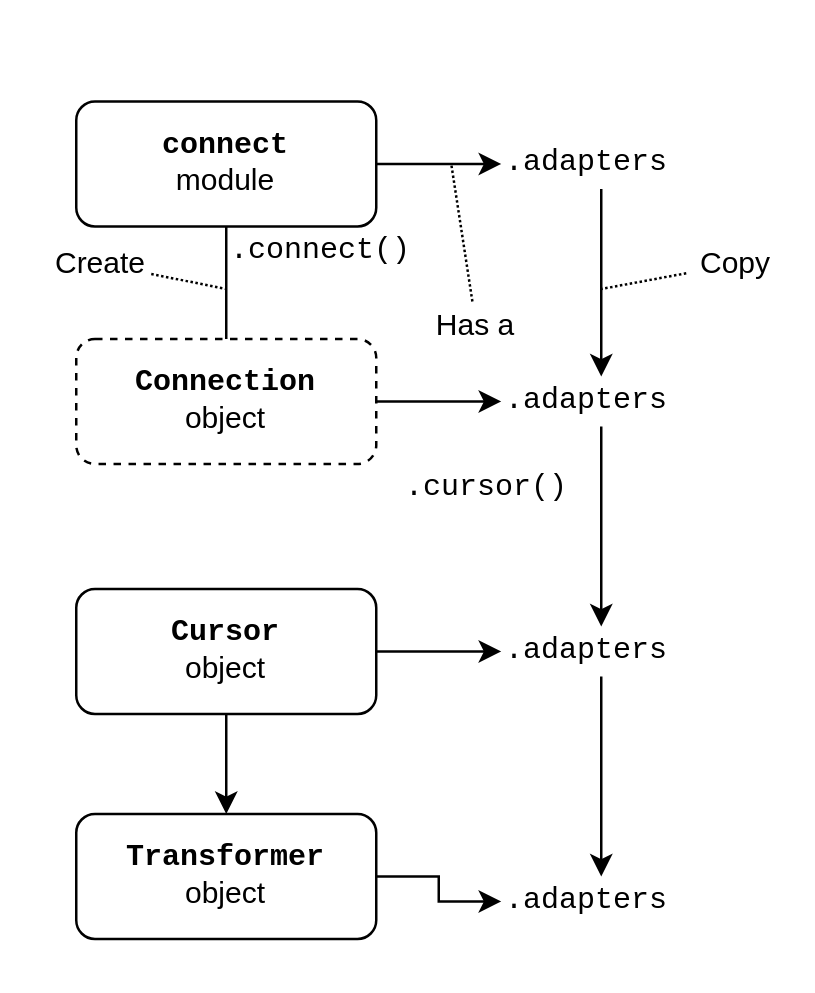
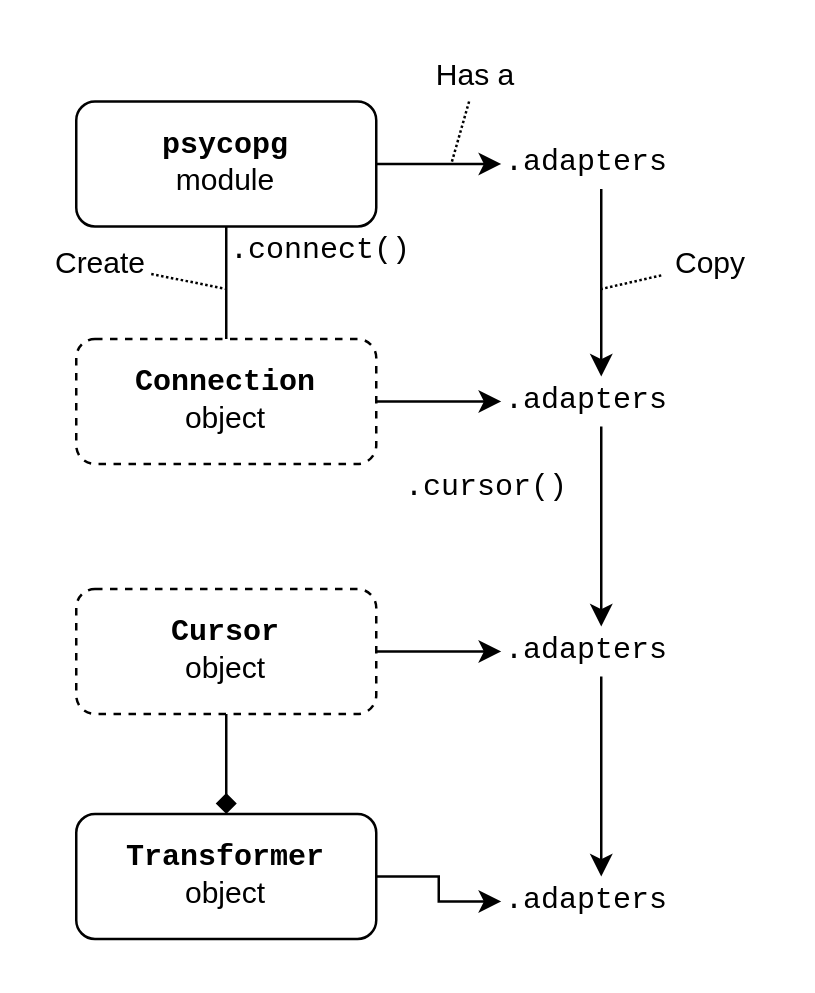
- <mxCell id="12" value="&lt;b&gt;connect&lt;/b&gt;&lt;br&gt;&lt;font face=&quot;Helvetica&quot;&gt;module&lt;/font&gt;" style="rounded=1;whiteSpace=wrap;html=1;fontFamily=Courier New;" vertex="1" parent="1"><mxGeometry x="30" y="40" width="120" height="50" as="geometry" /></mxCell>
+ <mxCell id="12" value="&lt;b&gt;psycopg&lt;/b&gt;&lt;br&gt;&lt;font face=&quot;Helvetica&quot;&gt;module&lt;/font&gt;" style="rounded=1;whiteSpace=wrap;html=1;fontFamily=Courier New;" vertex="1" parent="1"><mxGeometry x="30" y="40" width="120" height="50" as="geometry" /></mxCell>
- <mxCell id="26" value="Copy" style="text;html=1;strokeColor=none;fillColor=none;align=center;verticalAlign=middle;whiteSpace=wrap;rounded=0;fontFamily=Helvetica;" vertex="1" parent="1"><mxGeometry x="274" y="95" width="40" height="20" as="geometry" /></mxCell>
+ <mxCell id="26" value="Copy" style="text;html=1;strokeColor=none;fillColor=none;align=center;verticalAlign=middle;whiteSpace=wrap;rounded=0;fontFamily=Helvetica;" vertex="1" parent="1"><mxGeometry x="264" y="95" width="40" height="20" as="geometry" /></mxCell>
- <mxCell id="22" value="Has a" style="text;html=1;strokeColor=none;fillColor=none;align=center;verticalAlign=middle;whiteSpace=wrap;rounded=0;fontFamily=Helvetica;" vertex="1" parent="1"><mxGeometry x="170" y="120" width="40" height="20" as="geometry" /></mxCell>
+ <mxCell id="22" value="Has a" style="text;html=1;strokeColor=none;fillColor=none;align=center;verticalAlign=middle;whiteSpace=wrap;rounded=0;fontFamily=Helvetica;" vertex="1" parent="1"><mxGeometry x="170" y="20" width="40" height="20" as="geometry" /></mxCell>
- <mxCell id="19" value="&lt;b&gt;Cursor&lt;/b&gt;&lt;br&gt;&lt;font face=&quot;Helvetica&quot;&gt;object&lt;/font&gt;" style="rounded=1;whiteSpace=wrap;html=1;fontFamily=Courier New;" vertex="1" parent="1"><mxGeometry x="30" y="235" width="120" height="50" as="geometry" /></mxCell>
+ <mxCell id="19" value="&lt;b&gt;Cursor&lt;/b&gt;&lt;br&gt;&lt;font face=&quot;Helvetica&quot;&gt;object&lt;/font&gt;" style="rounded=1;whiteSpace=wrap;html=1;fontFamily=Courier New;dashed=1;" vertex="1" parent="1"><mxGeometry x="30" y="235" width="120" height="50" as="geometry" /></mxCell>
- <mxCell id="18" style="edgeStyle=orthogonalEdgeStyle;rounded=0;orthogonalLoop=1;jettySize=auto;html=1;fontFamily=Courier New;" edge="1" parent="1" source="19" target="20"><mxGeometry relative="1" as="geometry" /></mxCell>
+ <mxCell id="18" style="edgeStyle=orthogonalEdgeStyle;rounded=0;orthogonalLoop=1;jettySize=auto;html=1;fontFamily=Courier New;endArrow=diamond;" edge="1" parent="1" source="19" target="20"><mxGeometry relative="1" as="geometry" /></mxCell>
